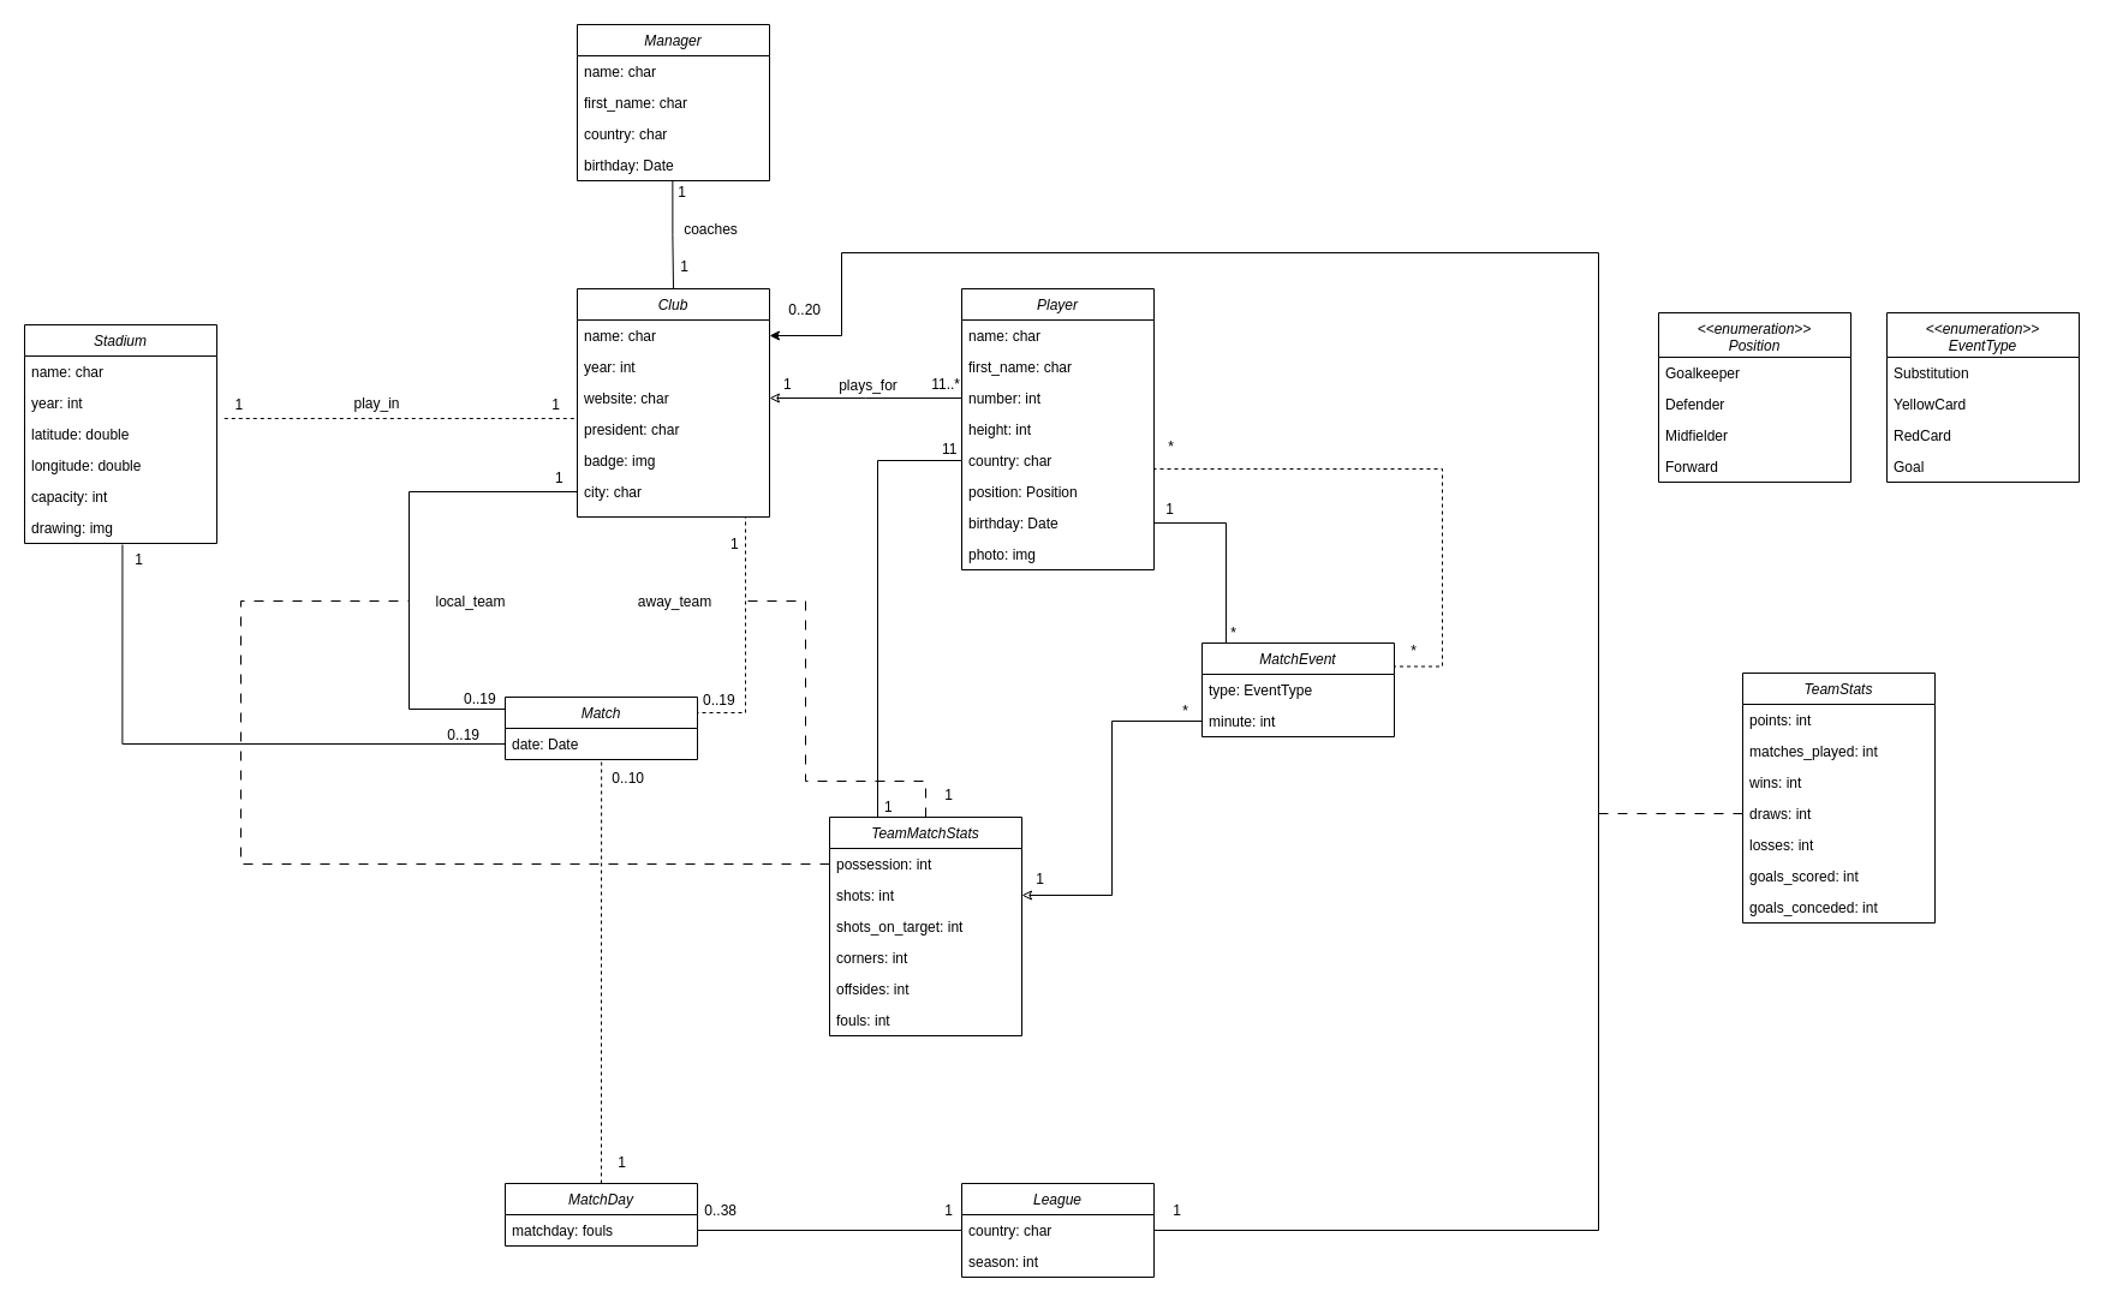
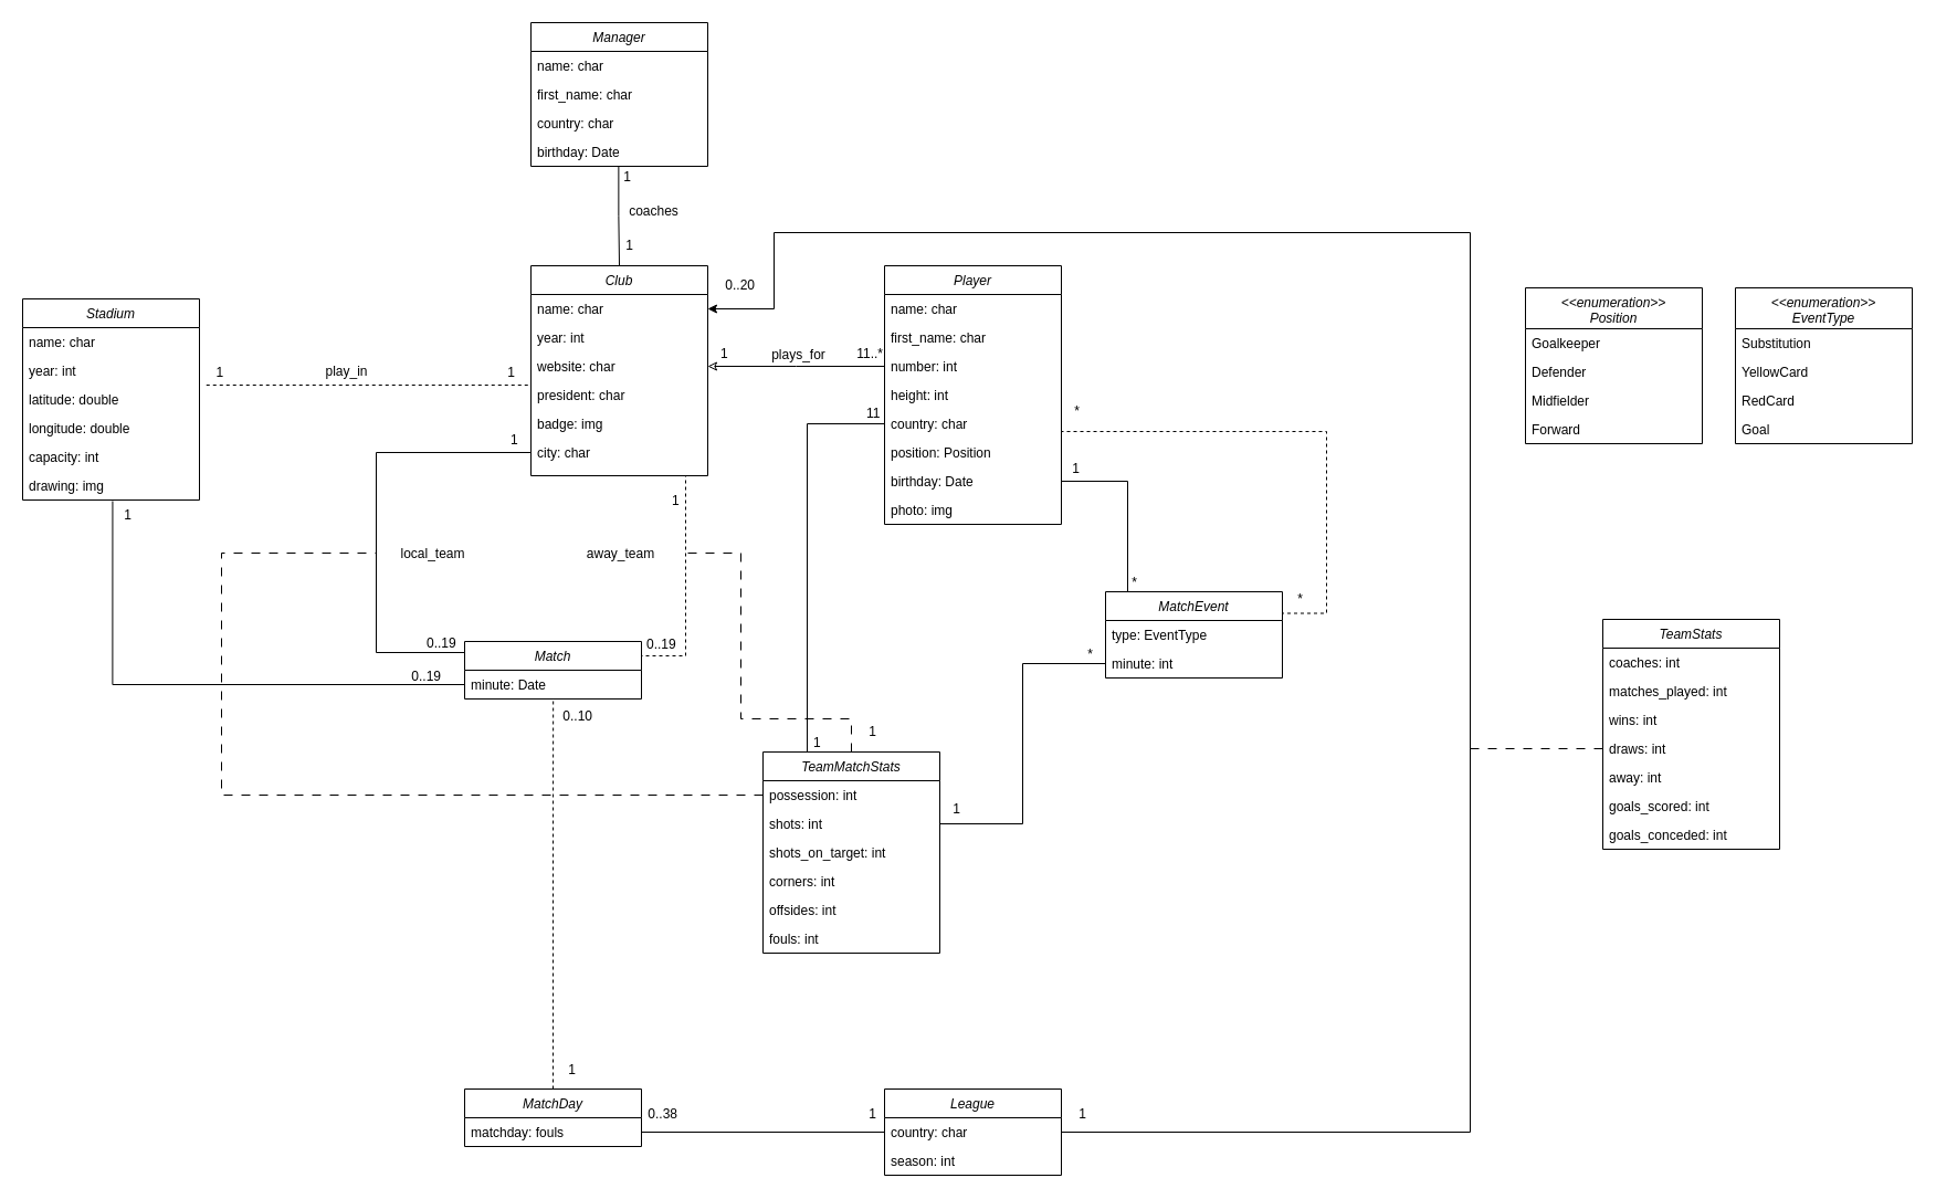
- <mxCell id="85" value="points: int" style="text;align=left;verticalAlign=top;spacingLeft=4;spacingRight=4;overflow=hidden;rotatable=0;points=[[0,0.5],[1,0.5]];portConstraint=eastwest;" vertex="1" parent="84"><mxGeometry y="26" width="160" height="26" as="geometry" /></mxCell>
+ <mxCell id="85" value="coaches: int" style="text;align=left;verticalAlign=top;spacingLeft=4;spacingRight=4;overflow=hidden;rotatable=0;points=[[0,0.5],[1,0.5]];portConstraint=eastwest;" vertex="1" parent="84"><mxGeometry y="26" width="160" height="26" as="geometry" /></mxCell>
- <mxCell id="49" value="date: Date" style="text;align=left;verticalAlign=top;spacingLeft=4;spacingRight=4;overflow=hidden;rotatable=0;points=[[0,0.5],[1,0.5]];portConstraint=eastwest;" vertex="1" parent="48"><mxGeometry y="26" width="160" height="26" as="geometry" /></mxCell>
+ <mxCell id="49" value="minute: Date" style="text;align=left;verticalAlign=top;spacingLeft=4;spacingRight=4;overflow=hidden;rotatable=0;points=[[0,0.5],[1,0.5]];portConstraint=eastwest;" vertex="1" parent="48"><mxGeometry y="26" width="160" height="26" as="geometry" /></mxCell>
- <mxCell id="89" value="losses: int" style="text;align=left;verticalAlign=top;spacingLeft=4;spacingRight=4;overflow=hidden;rotatable=0;points=[[0,0.5],[1,0.5]];portConstraint=eastwest;" vertex="1" parent="84"><mxGeometry y="130" width="160" height="26" as="geometry" /></mxCell>
+ <mxCell id="89" value="away: int" style="text;align=left;verticalAlign=top;spacingLeft=4;spacingRight=4;overflow=hidden;rotatable=0;points=[[0,0.5],[1,0.5]];portConstraint=eastwest;" vertex="1" parent="84"><mxGeometry y="130" width="160" height="26" as="geometry" /></mxCell>
- <mxCell id="104" style="edgeStyle=orthogonalEdgeStyle;rounded=0;orthogonalLoop=1;jettySize=auto;html=1;exitX=0;exitY=0.5;exitDx=0;exitDy=0;entryX=1;entryY=0.5;entryDx=0;entryDy=0;endArrow=classic;endFill=0;" edge="1" parent="1" source="98" target="78"><mxGeometry relative="1" as="geometry" /></mxCell>
+ <mxCell id="104" style="edgeStyle=orthogonalEdgeStyle;rounded=0;orthogonalLoop=1;jettySize=auto;html=1;exitX=0;exitY=0.5;exitDx=0;exitDy=0;entryX=1;entryY=0.5;entryDx=0;entryDy=0;endArrow=none;endFill=0;" edge="1" parent="1" source="98" target="78"><mxGeometry relative="1" as="geometry" /></mxCell>
